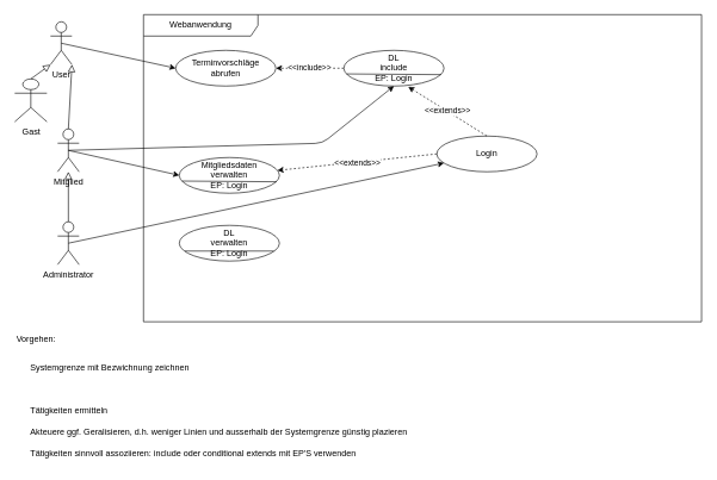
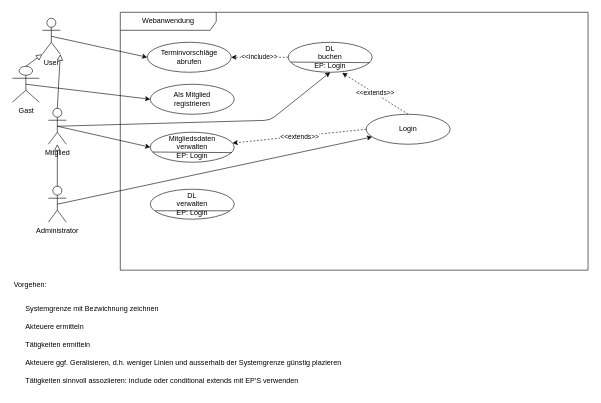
- <mxCell id="8" value="DL&lt;div&gt;include&lt;/div&gt;&lt;div&gt;EP: Login&lt;/div&gt;" style="ellipse;html=1;whiteSpace=wrap;" parent="2" vertex="1"><mxGeometry x="280" y="50" width="140" height="50" as="geometry" /></mxCell>
+ <mxCell id="8" value="DL&lt;div&gt;buchen&lt;/div&gt;&lt;div&gt;EP: Login&lt;/div&gt;" style="ellipse;html=1;whiteSpace=wrap;" parent="2" vertex="1"><mxGeometry x="280" y="50" width="140" height="50" as="geometry" /></mxCell>
+ <mxCell id="20" style="edgeStyle=none;html=1;exitX=0.5;exitY=0.5;exitDx=0;exitDy=0;exitPerimeter=0;entryX=0;entryY=0.5;entryDx=0;entryDy=0;" parent="1" source="21" target="7" edge="1"><mxGeometry relative="1" as="geometry" /></mxCell>
+ <mxCell id="7" value="Als Mitglied&lt;div&gt;registrieren&lt;/div&gt;" style="ellipse;html=1;whiteSpace=wrap;" parent="2" vertex="1"><mxGeometry x="50" y="120" width="140" height="50" as="geometry" /></mxCell>
+ <mxCell id="31" value="Akteuere ermitteln" style="text;html=1;align=left;verticalAlign=middle;whiteSpace=wrap;rounded=0;" parent="1" vertex="1"><mxGeometry x="40" y="530" width="140" height="30" as="geometry" /></mxCell>
